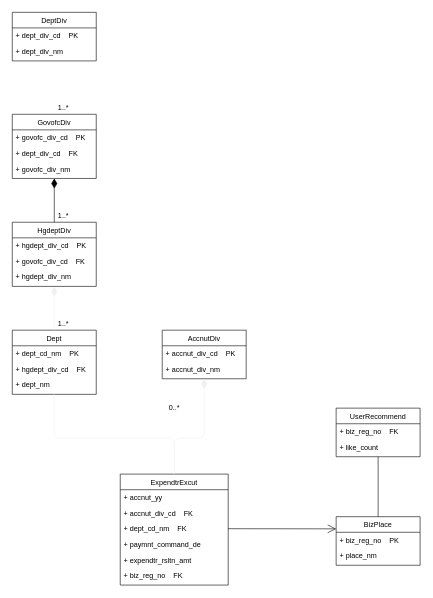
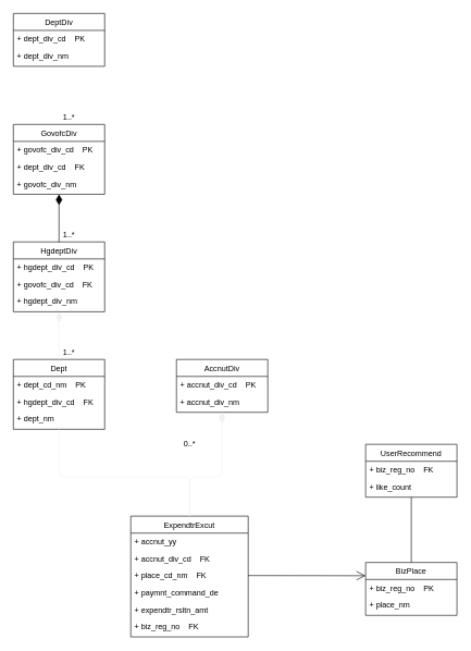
- <mxCell id="5" value="+ dept_cd_nm    FK" style="text;strokeColor=none;fillColor=none;align=left;verticalAlign=top;spacingLeft=4;spacingRight=4;overflow=hidden;rotatable=0;points=[[0,0.5],[1,0.5]];portConstraint=eastwest;" parent="2" vertex="1"><mxGeometry y="78" width="180" height="26" as="geometry" /></mxCell>
+ <mxCell id="5" value="+ place_cd_nm    FK" style="text;strokeColor=none;fillColor=none;align=left;verticalAlign=top;spacingLeft=4;spacingRight=4;overflow=hidden;rotatable=0;points=[[0,0.5],[1,0.5]];portConstraint=eastwest;" parent="2" vertex="1"><mxGeometry y="78" width="180" height="26" as="geometry" /></mxCell>
